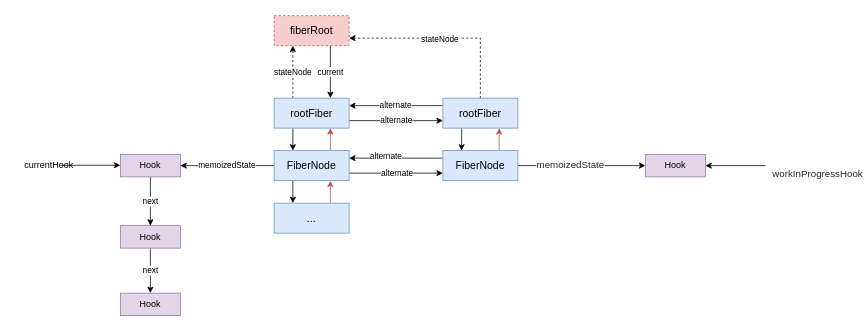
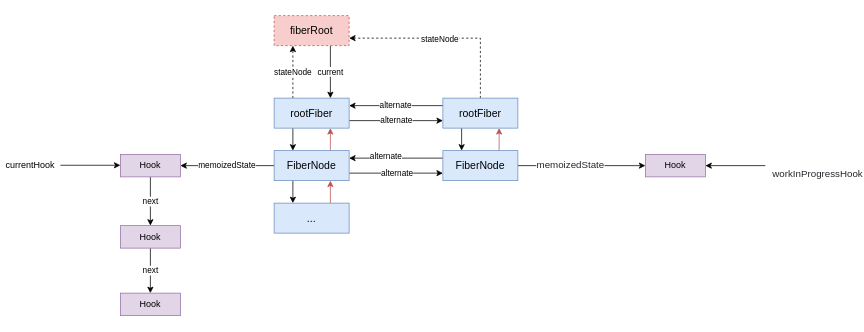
- <mxCell id="31" value="currentHook" style="text;html=1;strokeColor=none;fillColor=none;align=center;verticalAlign=middle;whiteSpace=wrap;rounded=0;" parent="1" vertex="1"><mxGeometry x="45" y="210" width="40" height="20" as="geometry" /></mxCell>
+ <mxCell id="31" value="currentHook" style="text;html=1;strokeColor=none;fillColor=none;align=center;verticalAlign=middle;whiteSpace=wrap;rounded=0;" parent="1" vertex="1"><mxGeometry x="20" y="210" width="40" height="20" as="geometry" /></mxCell>
